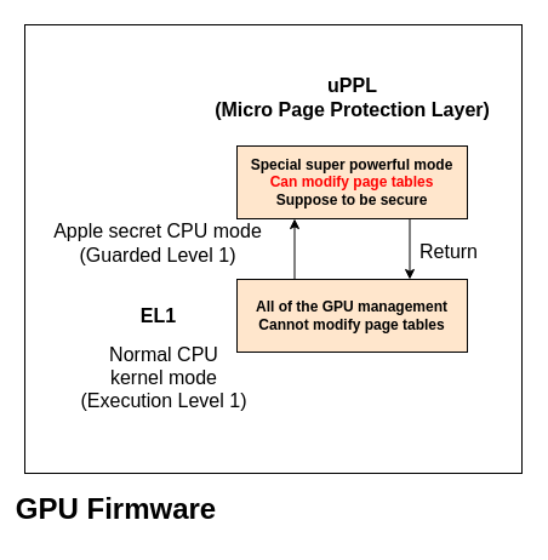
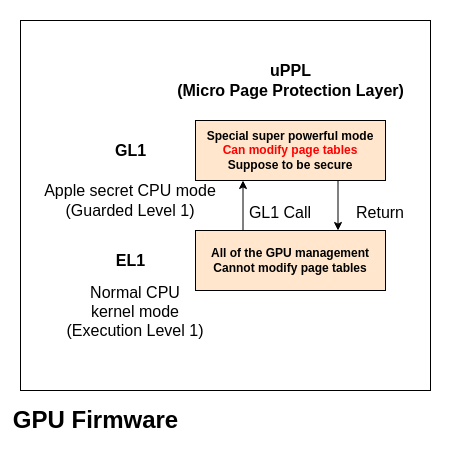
+ <mxCell id="6" value="GL1" style="text;strokeColor=none;fillColor=none;html=1;fontSize=16;fontStyle=1;verticalAlign=middle;align=center;" vertex="1" parent="1"><mxGeometry x="80" y="130" width="100" height="40" as="geometry" /></mxCell>
- <mxCell id="13" value="Return" style="text;html=1;strokeColor=none;fillColor=none;align=center;verticalAlign=middle;whiteSpace=wrap;overflow=hidden;labelBackgroundColor=none;fontSize=16;fontColor=default;" vertex="1" parent="1"><mxGeometry x="330" y="195" width="80" height="20" as="geometry" /></mxCell>
+ <mxCell id="13" value="Return" style="text;html=1;strokeColor=none;fillColor=none;align=center;verticalAlign=middle;whiteSpace=wrap;overflow=hidden;labelBackgroundColor=none;fontSize=16;fontColor=default;" vertex="1" parent="1"><mxGeometry x="340" y="200" width="80" height="20" as="geometry" /></mxCell>
+ <mxCell id="12" value="GL1 Call" style="text;html=1;strokeColor=none;fillColor=none;align=center;verticalAlign=middle;whiteSpace=wrap;overflow=hidden;labelBackgroundColor=none;fontSize=16;fontColor=default;" vertex="1" parent="1"><mxGeometry x="240" y="200" width="80" height="20" as="geometry" /></mxCell>
